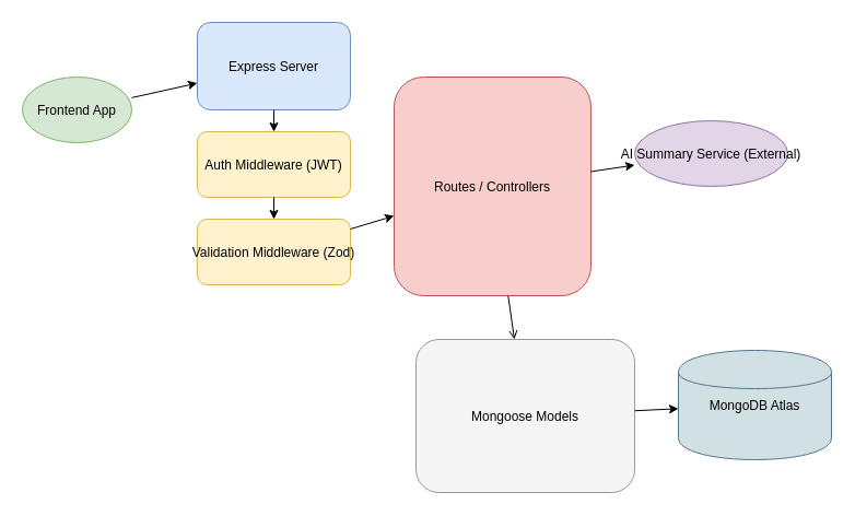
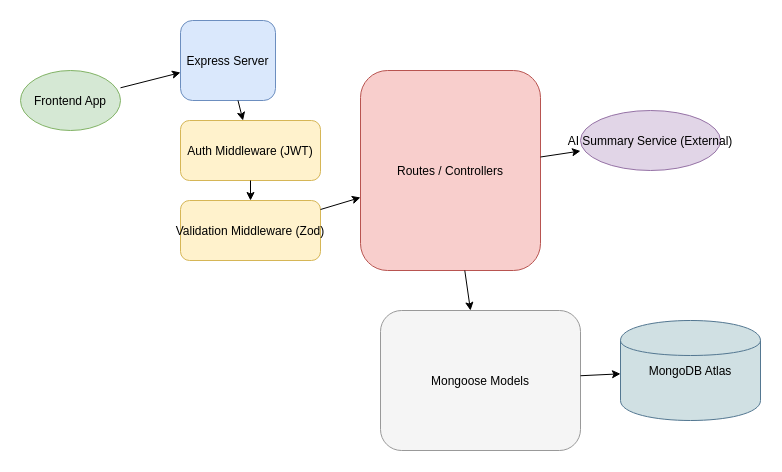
- <mxCell id="3" value="Express Server" style="shape=rectangle;rounded=1;fillColor=#dae8fc;strokeColor=#6c8ebf;" vertex="1" parent="1"><mxGeometry x="180" y="20" width="140" height="80" as="geometry" /></mxCell>
+ <mxCell id="3" value="Express Server" style="shape=rectangle;rounded=1;fillColor=#dae8fc;strokeColor=#6c8ebf;" vertex="1" parent="1"><mxGeometry x="180" y="20" width="95" height="80" as="geometry" /></mxCell>
- <mxCell id="15" edge="1" parent="1" source="6" target="8" style="endArrow=open;"><mxGeometry relative="1" as="geometry" /></mxCell>
+ <mxCell id="15" edge="1" parent="1" source="6" target="8"><mxGeometry relative="1" as="geometry" /></mxCell>
